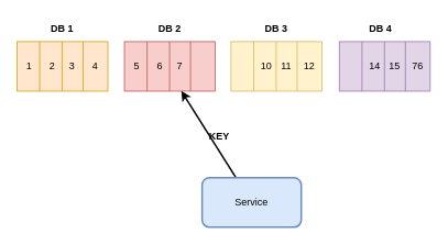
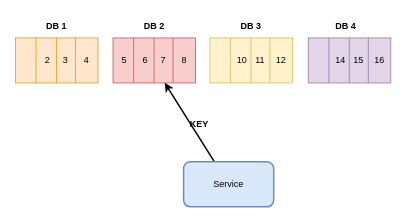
- <mxCell id="24" value="1" style="text;html=1;strokeColor=none;fillColor=none;align=center;verticalAlign=middle;whiteSpace=wrap;rounded=0;" parent="1" vertex="1"><mxGeometry x="25" y="65" width="20" height="30" as="geometry" /></mxCell>
+ <mxCell id="29" value="8" style="text;html=1;strokeColor=none;fillColor=none;align=center;verticalAlign=middle;whiteSpace=wrap;rounded=0;" parent="1" vertex="1"><mxGeometry x="235" y="65" width="20" height="30" as="geometry" /></mxCell>
- <mxCell id="35" value="76" style="text;html=1;strokeColor=none;fillColor=none;align=center;verticalAlign=middle;whiteSpace=wrap;rounded=0;" parent="1" vertex="1"><mxGeometry x="495" y="65" width="20" height="30" as="geometry" /></mxCell>
+ <mxCell id="35" value="16" style="text;html=1;strokeColor=none;fillColor=none;align=center;verticalAlign=middle;whiteSpace=wrap;rounded=0;" parent="1" vertex="1"><mxGeometry x="495" y="65" width="20" height="30" as="geometry" /></mxCell>
